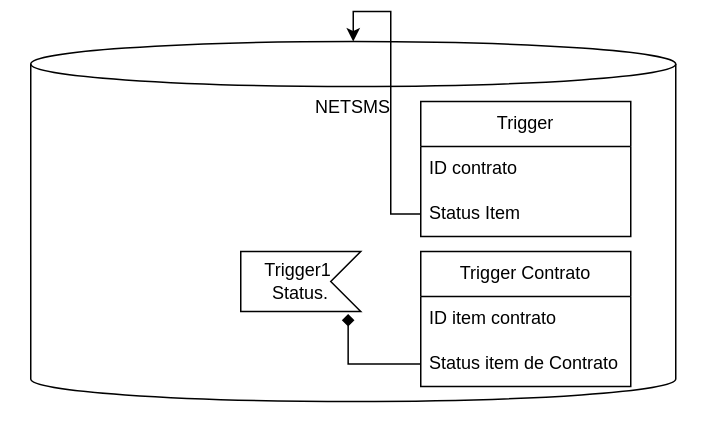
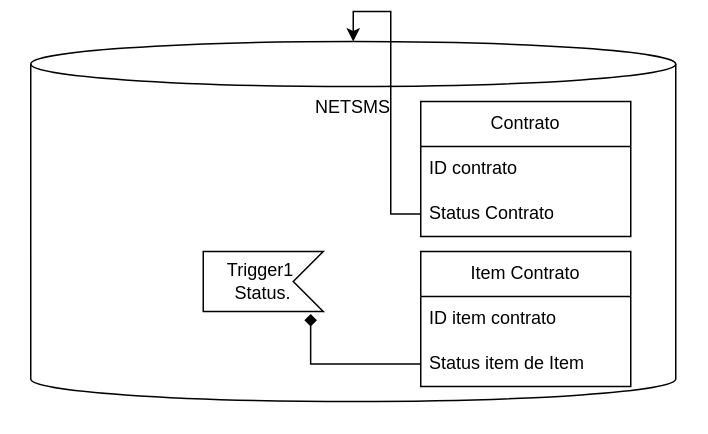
- <mxCell id="3" value="Trigger" style="swimlane;fontStyle=0;childLayout=stackLayout;horizontal=1;startSize=30;horizontalStack=0;resizeParent=1;resizeParentMax=0;resizeLast=0;collapsible=1;marginBottom=0;whiteSpace=wrap;html=1;" vertex="1" parent="1"><mxGeometry x="280" y="60" width="140" height="90" as="geometry" /></mxCell>
+ <mxCell id="3" value="Contrato" style="swimlane;fontStyle=0;childLayout=stackLayout;horizontal=1;startSize=30;horizontalStack=0;resizeParent=1;resizeParentMax=0;resizeLast=0;collapsible=1;marginBottom=0;whiteSpace=wrap;html=1;" vertex="1" parent="1"><mxGeometry x="280" y="60" width="140" height="90" as="geometry" /></mxCell>
- <mxCell id="5" value="Status Item" style="text;strokeColor=none;fillColor=none;align=left;verticalAlign=middle;spacingLeft=4;spacingRight=4;overflow=hidden;points=[[0,0.5],[1,0.5]];portConstraint=eastwest;rotatable=0;whiteSpace=wrap;html=1;" vertex="1" parent="3"><mxGeometry y="60" width="140" height="30" as="geometry" /></mxCell>
+ <mxCell id="5" value="Status Contrato" style="text;strokeColor=none;fillColor=none;align=left;verticalAlign=middle;spacingLeft=4;spacingRight=4;overflow=hidden;points=[[0,0.5],[1,0.5]];portConstraint=eastwest;rotatable=0;whiteSpace=wrap;html=1;" vertex="1" parent="3"><mxGeometry y="60" width="140" height="30" as="geometry" /></mxCell>
- <mxCell id="6" value="Trigger Contrato" style="swimlane;fontStyle=0;childLayout=stackLayout;horizontal=1;startSize=30;horizontalStack=0;resizeParent=1;resizeParentMax=0;resizeLast=0;collapsible=1;marginBottom=0;whiteSpace=wrap;html=1;" vertex="1" parent="1"><mxGeometry x="280" y="160" width="140" height="90" as="geometry" /></mxCell>
+ <mxCell id="6" value="Item Contrato" style="swimlane;fontStyle=0;childLayout=stackLayout;horizontal=1;startSize=30;horizontalStack=0;resizeParent=1;resizeParentMax=0;resizeLast=0;collapsible=1;marginBottom=0;whiteSpace=wrap;html=1;" vertex="1" parent="1"><mxGeometry x="280" y="160" width="140" height="90" as="geometry" /></mxCell>
- <mxCell id="9" value="Trigger1&amp;nbsp;&lt;div style=&quot;font-size: 12px;&quot;&gt;Status.&lt;/div&gt;" style="html=1;shape=mxgraph.infographic.ribbonSimple;notch1=20;notch2=0;align=center;verticalAlign=middle;fontSize=12;fontStyle=0;flipH=1;fillColor=#FFFFFF;whiteSpace=wrap;" vertex="1" parent="1"><mxGeometry x="160" y="160" width="80" height="40" as="geometry" /></mxCell>
+ <mxCell id="9" value="Trigger1&amp;nbsp;&lt;div style=&quot;font-size: 12px;&quot;&gt;Status.&lt;/div&gt;" style="html=1;shape=mxgraph.infographic.ribbonSimple;notch1=20;notch2=0;align=center;verticalAlign=middle;fontSize=12;fontStyle=0;flipH=1;fillColor=#FFFFFF;whiteSpace=wrap;" vertex="1" parent="1"><mxGeometry x="135" y="160" width="80" height="40" as="geometry" /></mxCell>
- <mxCell id="8" value="Status item de Contrato" style="text;strokeColor=none;fillColor=none;align=left;verticalAlign=middle;spacingLeft=4;spacingRight=4;overflow=hidden;points=[[0,0.5],[1,0.5]];portConstraint=eastwest;rotatable=0;whiteSpace=wrap;html=1;" vertex="1" parent="6"><mxGeometry y="60" width="140" height="30" as="geometry" /></mxCell>
+ <mxCell id="8" value="Status item de Item" style="text;strokeColor=none;fillColor=none;align=left;verticalAlign=middle;spacingLeft=4;spacingRight=4;overflow=hidden;points=[[0,0.5],[1,0.5]];portConstraint=eastwest;rotatable=0;whiteSpace=wrap;html=1;" vertex="1" parent="6"><mxGeometry y="60" width="140" height="30" as="geometry" /></mxCell>
